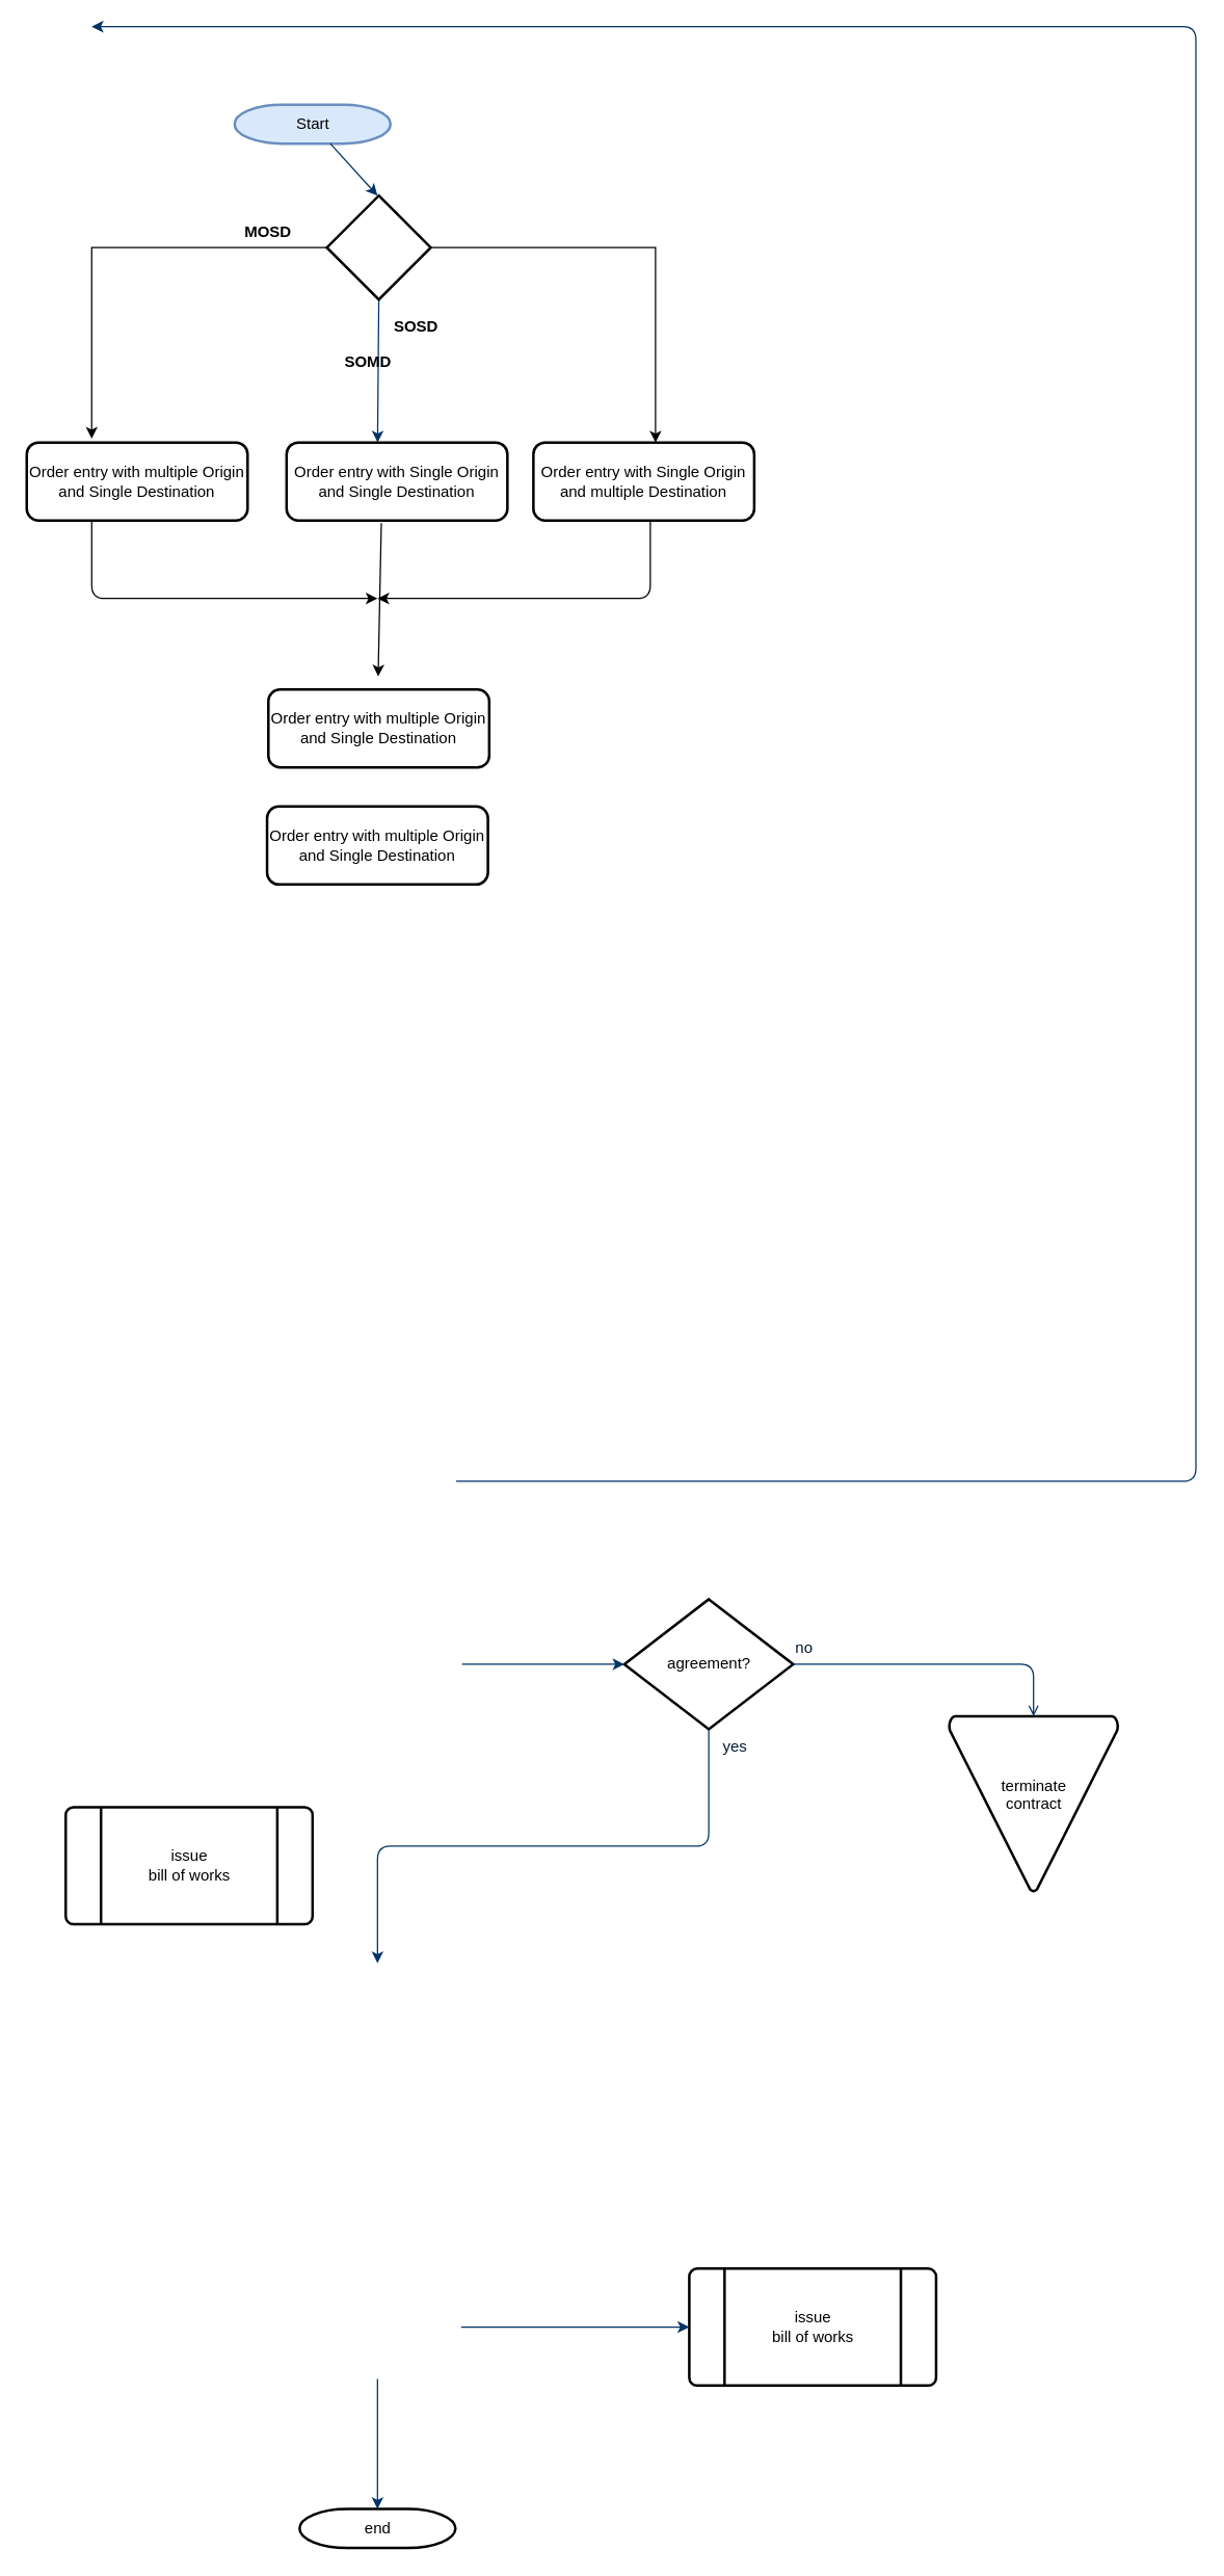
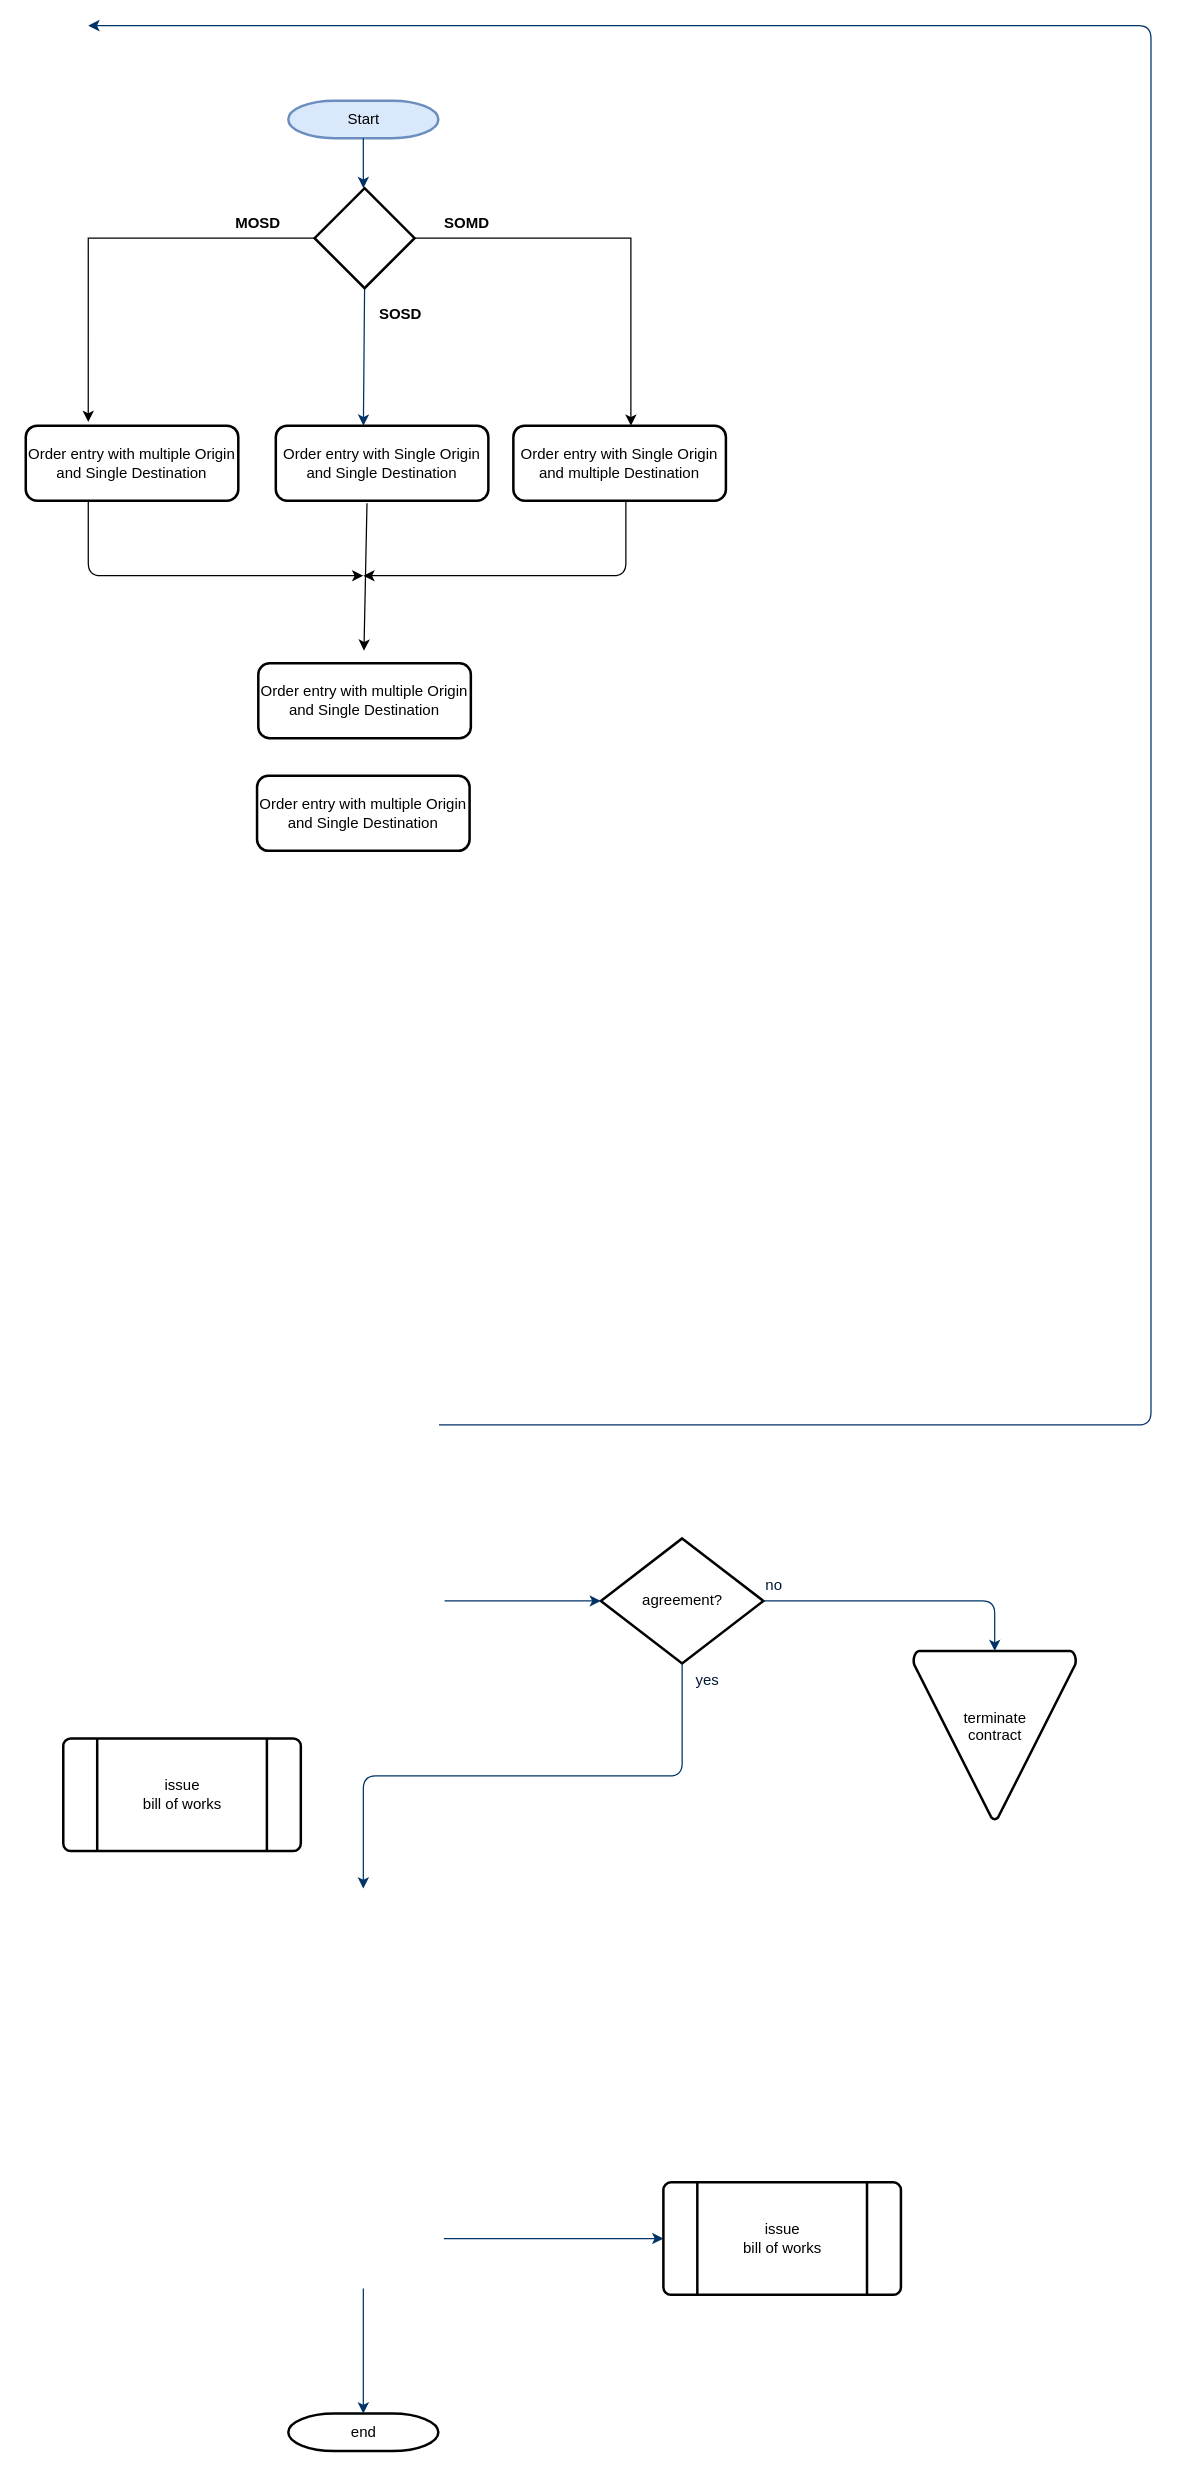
- <mxCell id="2" value="Start" style="shape=mxgraph.flowchart.terminator;strokeWidth=2;gradientDirection=north;fontStyle=0;html=1;fillColor=#dae8fc;strokeColor=#6c8ebf;" parent="1" vertex="1"><mxGeometry x="180" y="80" width="120" height="30" as="geometry" /></mxCell>
+ <mxCell id="2" value="Start" style="shape=mxgraph.flowchart.terminator;strokeWidth=2;gradientDirection=north;fontStyle=0;html=1;fillColor=#dae8fc;strokeColor=#6c8ebf;" parent="1" vertex="1"><mxGeometry x="230" y="80" width="120" height="30" as="geometry" /></mxCell>
- <mxCell id="21" value="&lt;b&gt;SOMD&lt;/b&gt;" style="text;html=1;strokeColor=none;fillColor=none;align=center;verticalAlign=middle;whiteSpace=wrap;rounded=0;" vertex="1" parent="1"><mxGeometry x="263" y="268" width="40" height="20" as="geometry" /></mxCell>
+ <mxCell id="21" value="&lt;b&gt;SOMD&lt;/b&gt;" style="text;html=1;strokeColor=none;fillColor=none;align=center;verticalAlign=middle;whiteSpace=wrap;rounded=0;" vertex="1" parent="1"><mxGeometry x="353" y="168" width="40" height="20" as="geometry" /></mxCell>
- <mxCell id="8" value="" style="edgeStyle=elbowEdgeStyle;elbow=vertical;exitX=1;exitY=0.5;exitPerimeter=0;entryX=0.5;entryY=0;entryPerimeter=0;fontStyle=1;strokeColor=#003366;strokeWidth=1;html=1;endArrow=open;" parent="1" source="5" target="7" edge="1"><mxGeometry width="100" height="100" as="geometry"><mxPoint y="120" as="sourcePoint" x="-30" /><mxPoint x="70" as="targetPoint" y="20" /><Array as="points"><mxPoint x="710" y="1280" /></Array></mxGeometry></mxCell>
+ <mxCell id="8" value="" style="edgeStyle=elbowEdgeStyle;elbow=vertical;exitX=1;exitY=0.5;exitPerimeter=0;entryX=0.5;entryY=0;entryPerimeter=0;fontStyle=1;strokeColor=#003366;strokeWidth=1;html=1;" parent="1" source="5" target="7" edge="1"><mxGeometry width="100" height="100" as="geometry"><mxPoint y="120" as="sourcePoint" x="-30" /><mxPoint x="70" as="targetPoint" y="20" /><Array as="points"><mxPoint x="710" y="1280" /></Array></mxGeometry></mxCell>
